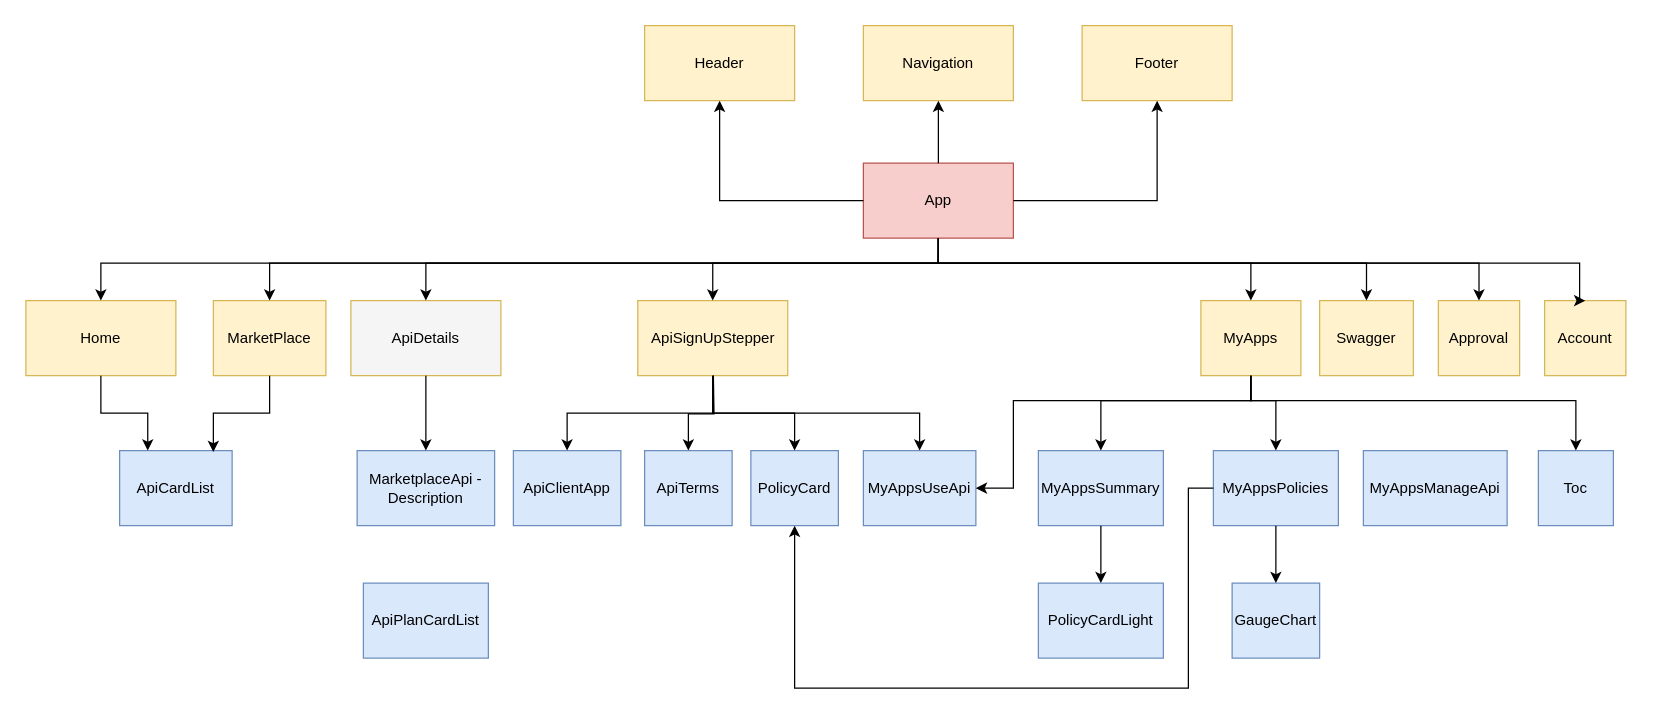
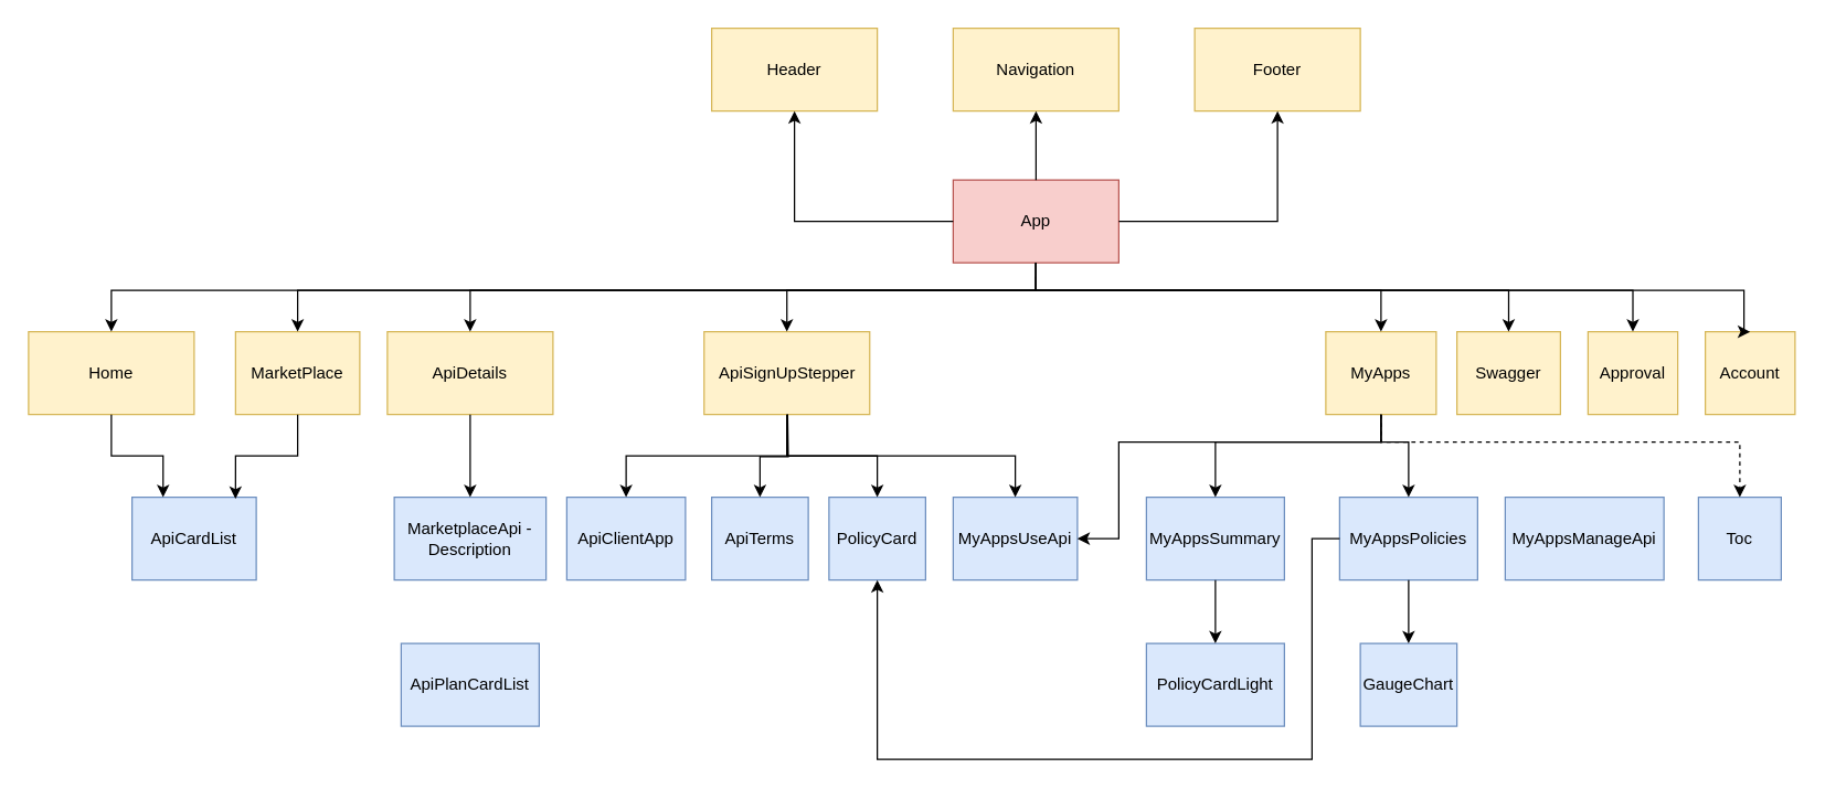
- <mxCell id="5" value="ApiDetails" style="rounded=0;whiteSpace=wrap;html=1;fillColor=#f5f5f5;strokeColor=#d6b656;" vertex="1" parent="1"><mxGeometry x="280" y="240" width="120" height="60" as="geometry" /></mxCell>
+ <mxCell id="5" value="ApiDetails" style="rounded=0;whiteSpace=wrap;html=1;fillColor=#fff2cc;strokeColor=#d6b656;" vertex="1" parent="1"><mxGeometry x="280" y="240" width="120" height="60" as="geometry" /></mxCell>
- <mxCell id="43" value="" style="endArrow=classic;html=1;rounded=0;edgeStyle=orthogonalEdgeStyle;exitX=0.5;exitY=1;exitDx=0;exitDy=0;entryX=0.5;entryY=0;entryDx=0;entryDy=0;" edge="1" parent="1" source="3" target="26"><mxGeometry width="50" height="50" relative="1" as="geometry"><mxPoint x="960" y="520" as="sourcePoint" /><mxPoint x="1230" y="450" as="targetPoint" /><Array as="points"><mxPoint x="1000" y="320" /><mxPoint x="1260" y="320" /></Array></mxGeometry></mxCell>
+ <mxCell id="43" value="" style="endArrow=classic;html=1;rounded=0;edgeStyle=orthogonalEdgeStyle;exitX=0.5;exitY=1;exitDx=0;exitDy=0;entryX=0.5;entryY=0;entryDx=0;entryDy=0;dashed=1;" edge="1" parent="1" source="3" target="26"><mxGeometry width="50" height="50" relative="1" as="geometry"><mxPoint x="960" y="520" as="sourcePoint" /><mxPoint x="1230" y="450" as="targetPoint" /><Array as="points"><mxPoint x="1000" y="320" /><mxPoint x="1260" y="320" /></Array></mxGeometry></mxCell>
